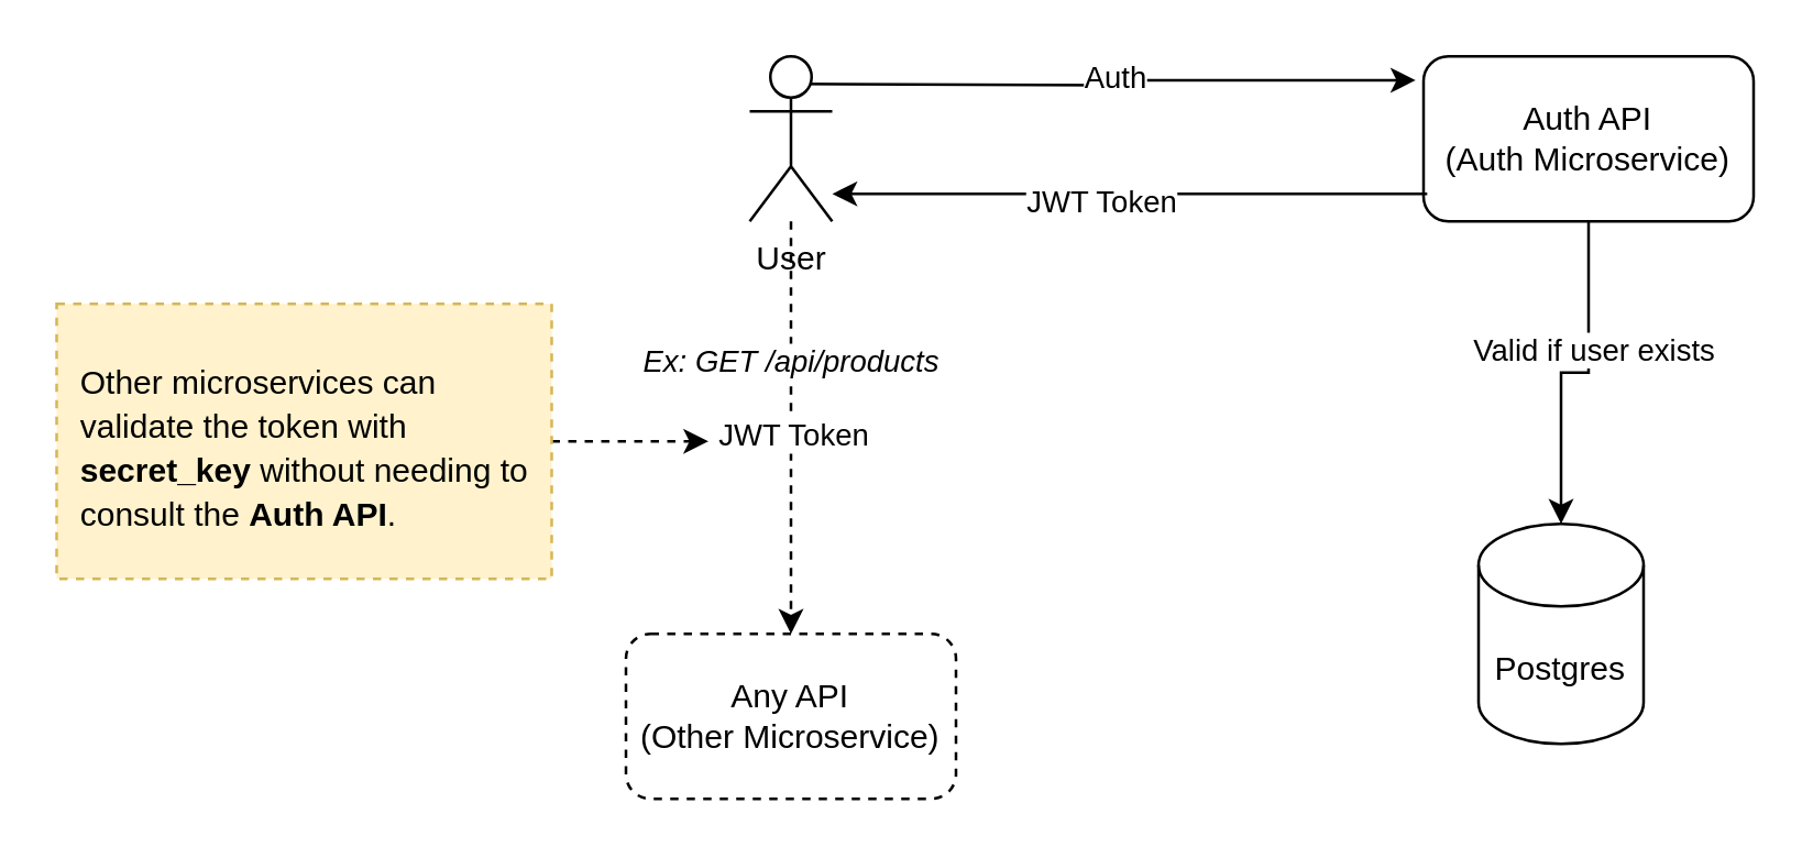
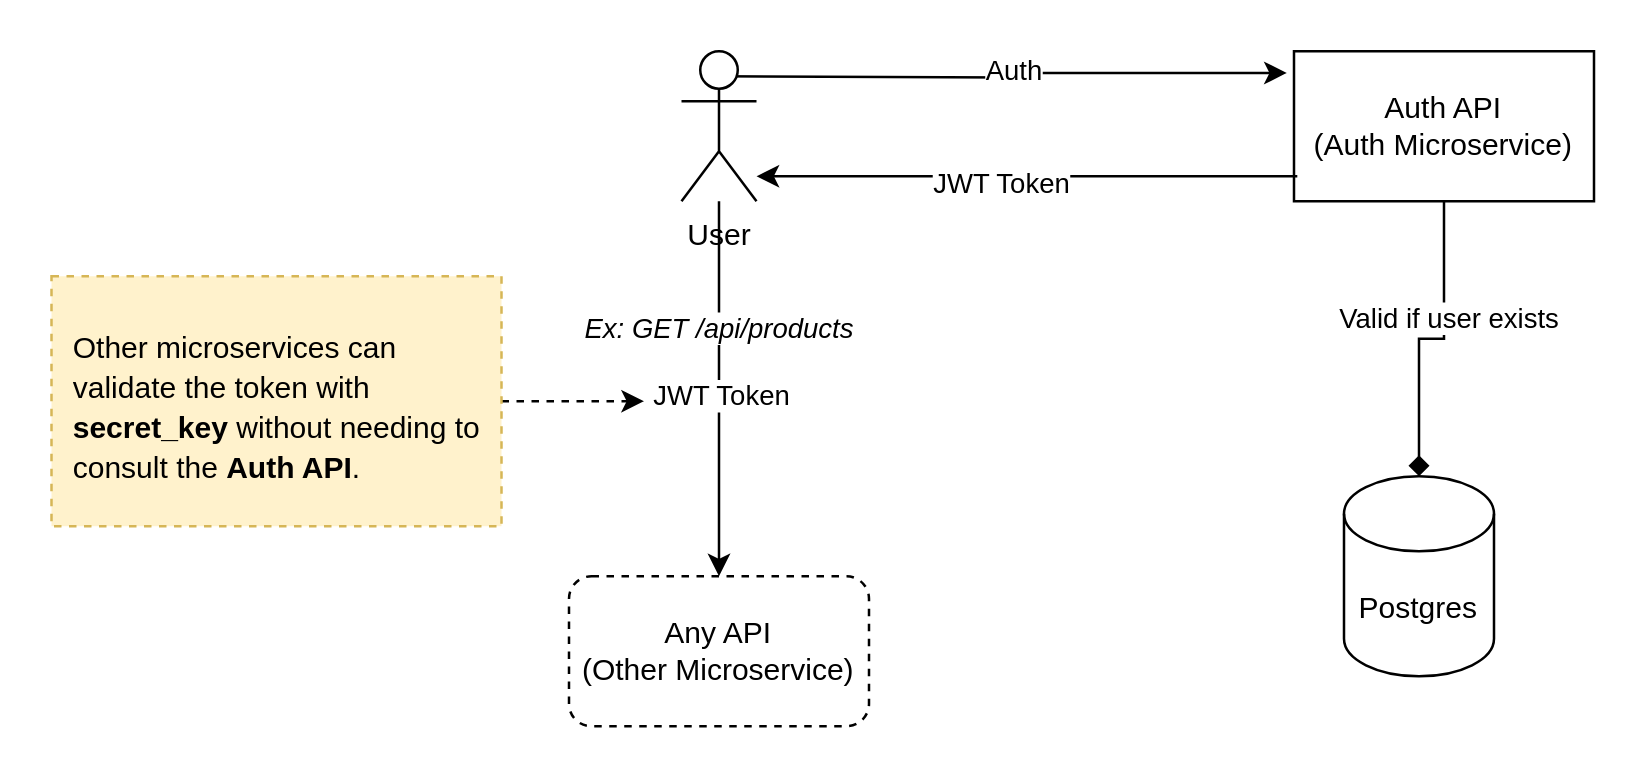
- <mxCell id="2" value="Auth API&lt;div&gt;(Auth Microservice)&lt;/div&gt;" style="rounded=1;whiteSpace=wrap;html=1;" vertex="1" parent="1"><mxGeometry x="517" y="20" width="120" height="60" as="geometry" /></mxCell>
+ <mxCell id="2" value="Auth API&lt;div&gt;(Auth Microservice)&lt;/div&gt;" style="whiteSpace=wrap;html=1;rounded=0;" vertex="1" parent="1"><mxGeometry x="517" y="20" width="120" height="60" as="geometry" /></mxCell>
- <mxCell id="13" style="edgeStyle=orthogonalEdgeStyle;rounded=0;orthogonalLoop=1;jettySize=auto;html=1;entryX=0.5;entryY=0;entryDx=0;entryDy=0;entryPerimeter=0;" edge="1" parent="1" source="2" target="4"><mxGeometry relative="1" as="geometry" /></mxCell>
+ <mxCell id="13" style="edgeStyle=orthogonalEdgeStyle;rounded=0;orthogonalLoop=1;jettySize=auto;html=1;entryX=0.5;entryY=0;entryDx=0;entryDy=0;entryPerimeter=0;endArrow=diamond;" edge="1" parent="1" source="2" target="4"><mxGeometry relative="1" as="geometry" /></mxCell>
- <mxCell id="7" style="edgeStyle=orthogonalEdgeStyle;rounded=0;orthogonalLoop=1;jettySize=auto;html=1;dashed=1;" edge="1" parent="1" source="10" target="3"><mxGeometry relative="1" as="geometry" /></mxCell>
+ <mxCell id="7" style="edgeStyle=orthogonalEdgeStyle;rounded=0;orthogonalLoop=1;jettySize=auto;html=1;" edge="1" parent="1" source="10" target="3"><mxGeometry relative="1" as="geometry" /></mxCell>
